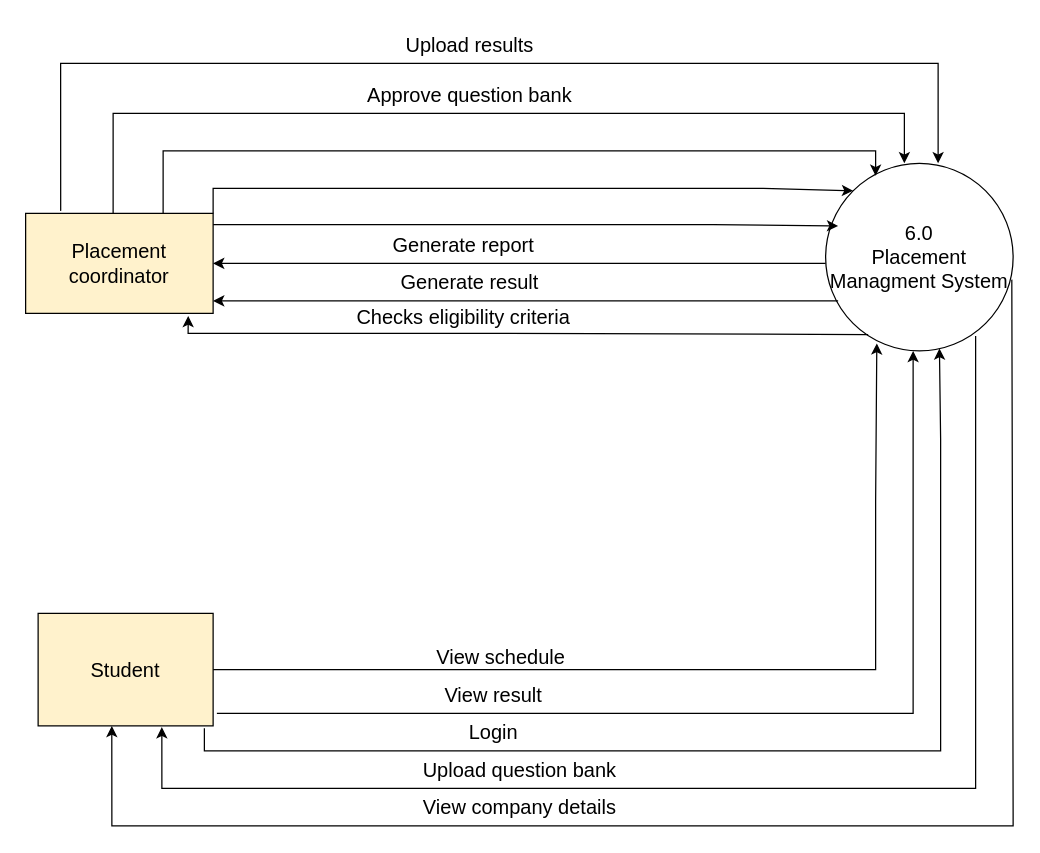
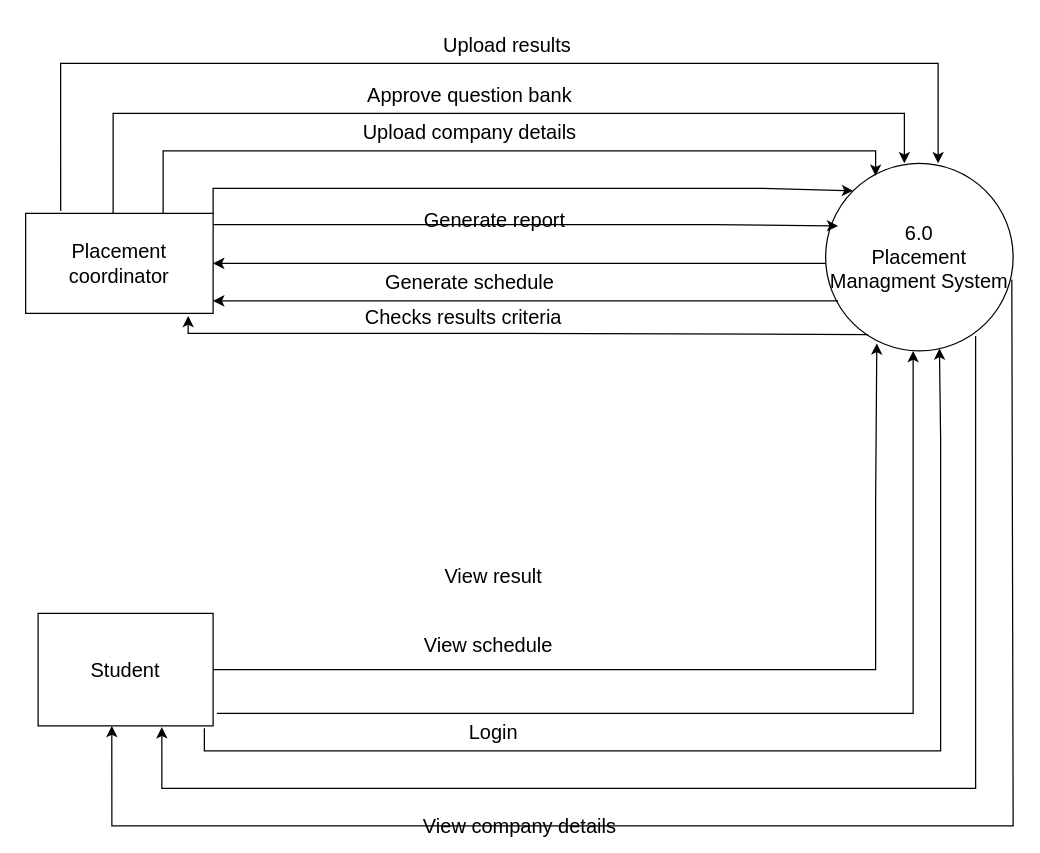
- <mxCell id="17" value="&lt;font style=&quot;font-size: 16px;&quot;&gt;Upload results&lt;/font&gt;" style="text;html=1;align=center;verticalAlign=middle;resizable=0;points=[];autosize=1;strokeColor=none;fillColor=none;" vertex="1" parent="1"><mxGeometry x="310" y="20" width="130" height="30" as="geometry" /></mxCell>
+ <mxCell id="17" value="&lt;font style=&quot;font-size: 16px;&quot;&gt;Upload results&lt;/font&gt;" style="text;html=1;align=center;verticalAlign=middle;resizable=0;points=[];autosize=1;strokeColor=none;fillColor=none;" vertex="1" parent="1"><mxGeometry x="340" y="20" width="130" height="30" as="geometry" /></mxCell>
+ <mxCell id="19" value="&lt;span style=&quot;font-size: 16px;&quot;&gt;Upload company details&lt;/span&gt;" style="text;html=1;align=center;verticalAlign=middle;resizable=0;points=[];autosize=1;strokeColor=none;fillColor=none;" vertex="1" parent="1"><mxGeometry x="280" width="190" height="30" as="geometry" y="90" /></mxCell>
- <mxCell id="20" value="&lt;font style=&quot;font-size: 16px;&quot;&gt;Generate report&lt;/font&gt;" style="text;html=1;align=center;verticalAlign=middle;resizable=0;points=[];autosize=1;strokeColor=none;fillColor=none;" vertex="1" parent="1"><mxGeometry x="300" y="180" width="140" height="30" as="geometry" /></mxCell>
+ <mxCell id="20" value="&lt;font style=&quot;font-size: 16px;&quot;&gt;Generate report&lt;/font&gt;" style="text;html=1;align=center;verticalAlign=middle;resizable=0;points=[];autosize=1;strokeColor=none;fillColor=none;" vertex="1" parent="1"><mxGeometry x="325" y="160" width="140" height="30" as="geometry" /></mxCell>
- <mxCell id="2" value="&lt;font style=&quot;font-size: 16px;&quot;&gt;Placement coordinator&lt;/font&gt;" style="rounded=0;whiteSpace=wrap;html=1;fillColor=#fff2cc;" vertex="1" parent="1"><mxGeometry x="20" y="170" width="150" height="80" as="geometry" /></mxCell>
+ <mxCell id="2" value="&lt;font style=&quot;font-size: 16px;&quot;&gt;Placement coordinator&lt;/font&gt;" style="rounded=0;whiteSpace=wrap;html=1;" vertex="1" parent="1"><mxGeometry x="20" y="170" width="150" height="80" as="geometry" /></mxCell>
- <mxCell id="21" value="&lt;font style=&quot;font-size: 16px;&quot;&gt;Generate result&lt;/font&gt;" style="text;html=1;align=center;verticalAlign=middle;resizable=0;points=[];autosize=1;strokeColor=none;fillColor=none;" vertex="1" parent="1"><mxGeometry x="295" y="210" width="160" height="30" as="geometry" /></mxCell>
+ <mxCell id="21" value="&lt;font style=&quot;font-size: 16px;&quot;&gt;Generate schedule&lt;/font&gt;" style="text;html=1;align=center;verticalAlign=middle;resizable=0;points=[];autosize=1;strokeColor=none;fillColor=none;" vertex="1" parent="1"><mxGeometry x="295" y="210" width="160" height="30" as="geometry" /></mxCell>
- <mxCell id="23" value="&lt;font style=&quot;font-size: 16px;&quot;&gt;Checks eligibility criteria&lt;/font&gt;" style="text;html=1;align=center;verticalAlign=middle;resizable=0;points=[];autosize=1;strokeColor=none;fillColor=none;" vertex="1" parent="1"><mxGeometry x="275" y="238" width="190" height="30" as="geometry" /></mxCell>
+ <mxCell id="23" value="&lt;font style=&quot;font-size: 16px;&quot;&gt;Checks results criteria&lt;/font&gt;" style="text;html=1;align=center;verticalAlign=middle;resizable=0;points=[];autosize=1;strokeColor=none;fillColor=none;" vertex="1" parent="1"><mxGeometry x="275" y="238" width="190" height="30" as="geometry" /></mxCell>
- <mxCell id="28" value="&lt;font style=&quot;font-size: 16px;&quot;&gt;View schedule&lt;/font&gt;" style="text;html=1;align=center;verticalAlign=middle;resizable=0;points=[];autosize=1;strokeColor=none;fillColor=none;" vertex="1" parent="1"><mxGeometry x="335" y="510" width="130" height="30" as="geometry" /></mxCell>
+ <mxCell id="28" value="&lt;font style=&quot;font-size: 16px;&quot;&gt;View schedule&lt;/font&gt;" style="text;html=1;align=center;verticalAlign=middle;resizable=0;points=[];autosize=1;strokeColor=none;fillColor=none;" vertex="1" parent="1"><mxGeometry x="325" y="500" width="130" height="30" as="geometry" /></mxCell>
- <mxCell id="4" value="&lt;font size=&quot;3&quot;&gt;Student&lt;/font&gt;" style="rounded=0;whiteSpace=wrap;html=1;fillColor=#fff2cc;" vertex="1" parent="1"><mxGeometry x="30" y="490" width="140" height="90" as="geometry" /></mxCell>
+ <mxCell id="4" value="&lt;font size=&quot;3&quot;&gt;Student&lt;/font&gt;" style="rounded=0;whiteSpace=wrap;html=1;" vertex="1" parent="1"><mxGeometry x="30" y="490" width="140" height="90" as="geometry" /></mxCell>
- <mxCell id="27" value="&lt;font style=&quot;font-size: 16px;&quot;&gt;View result&lt;/font&gt;" style="text;html=1;align=center;verticalAlign=middle;resizable=0;points=[];autosize=1;strokeColor=none;fillColor=none;" vertex="1" parent="1"><mxGeometry x="344" y="540" width="100" height="30" as="geometry" /></mxCell>
+ <mxCell id="27" value="&lt;font style=&quot;font-size: 16px;&quot;&gt;View result&lt;/font&gt;" style="text;html=1;align=center;verticalAlign=middle;resizable=0;points=[];autosize=1;strokeColor=none;fillColor=none;" vertex="1" parent="1"><mxGeometry x="344" y="445" width="100" height="30" as="geometry" /></mxCell>
- <mxCell id="25" value="&lt;font style=&quot;font-size: 16px;&quot;&gt;Upload question bank&lt;/font&gt;" style="text;html=1;align=center;verticalAlign=middle;resizable=0;points=[];autosize=1;strokeColor=none;fillColor=none;" vertex="1" parent="1"><mxGeometry x="325" y="600" width="180" height="30" as="geometry" /></mxCell>
- <mxCell id="24" value="&lt;font style=&quot;font-size: 16px;&quot;&gt;View company details&lt;/font&gt;" style="text;html=1;align=center;verticalAlign=middle;resizable=0;points=[];autosize=1;strokeColor=none;fillColor=none;" vertex="1" parent="1"><mxGeometry x="325" y="630" width="180" height="30" as="geometry" /></mxCell>
+ <mxCell id="24" value="&lt;font style=&quot;font-size: 16px;&quot;&gt;View company details&lt;/font&gt;" style="text;html=1;align=center;verticalAlign=middle;resizable=0;points=[];autosize=1;strokeColor=none;fillColor=none;" vertex="1" parent="1"><mxGeometry x="325" y="645" width="180" height="30" as="geometry" /></mxCell>
